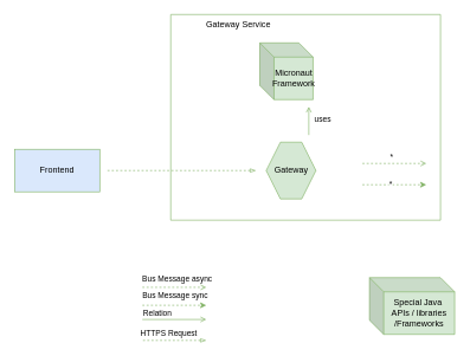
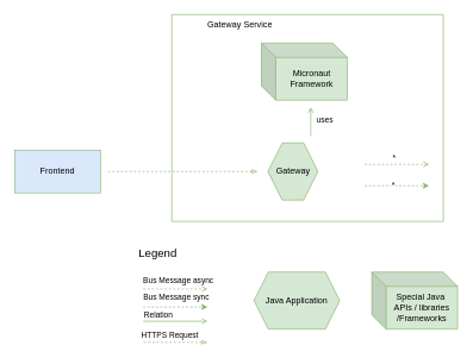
- <mxCell id="4" value="Micronaut Framework" style="shape=cube;whiteSpace=wrap;html=1;boundedLbl=1;backgroundOutline=1;darkOpacity=0.05;darkOpacity2=0.1;fillColor=#d5e8d4;strokeColor=#82b366;" parent="2" vertex="1"><mxGeometry x="125.5" y="40" width="75" height="80" as="geometry" /></mxCell>
+ <mxCell id="4" value="Micronaut Framework" style="shape=cube;whiteSpace=wrap;html=1;boundedLbl=1;backgroundOutline=1;darkOpacity=0.05;darkOpacity2=0.1;fillColor=#d5e8d4;strokeColor=#82b366;" parent="2" vertex="1"><mxGeometry x="125.5" y="40" width="120" height="80" as="geometry" /></mxCell>
+ <mxCell id="17" value="Legend" style="text;html=1;align=center;verticalAlign=middle;resizable=0;points=[];autosize=1;strokeColor=none;fillColor=none;fontSize=16;" parent="1" vertex="1"><mxGeometry x="180" y="340" width="80" height="30" as="geometry" /></mxCell>
+ <mxCell id="14" value="Java Application" style="shape=hexagon;perimeter=hexagonPerimeter2;whiteSpace=wrap;html=1;fixedSize=1;fillColor=#d5e8d4;strokeColor=#82b366;" parent="1" vertex="1"><mxGeometry x="355" y="381" width="120" height="80" as="geometry" /></mxCell>
- <mxCell id="18" value="Special Java&amp;nbsp; APIs / libraries /Frameworks" style="shape=cube;whiteSpace=wrap;html=1;boundedLbl=1;backgroundOutline=1;darkOpacity=0.05;darkOpacity2=0.1;fillColor=#d5e8d4;strokeColor=#82b366;" parent="1" vertex="1"><mxGeometry x="520" y="391" width="120" height="80" as="geometry" /></mxCell>
+ <mxCell id="18" value="Special Java&amp;nbsp; APIs / libraries /Frameworks" style="shape=cube;whiteSpace=wrap;html=1;boundedLbl=1;backgroundOutline=1;darkOpacity=0.05;darkOpacity2=0.1;fillColor=#d5e8d4;strokeColor=#82b366;" parent="1" vertex="1"><mxGeometry x="520" y="381" width="120" height="80" as="geometry" /></mxCell>
